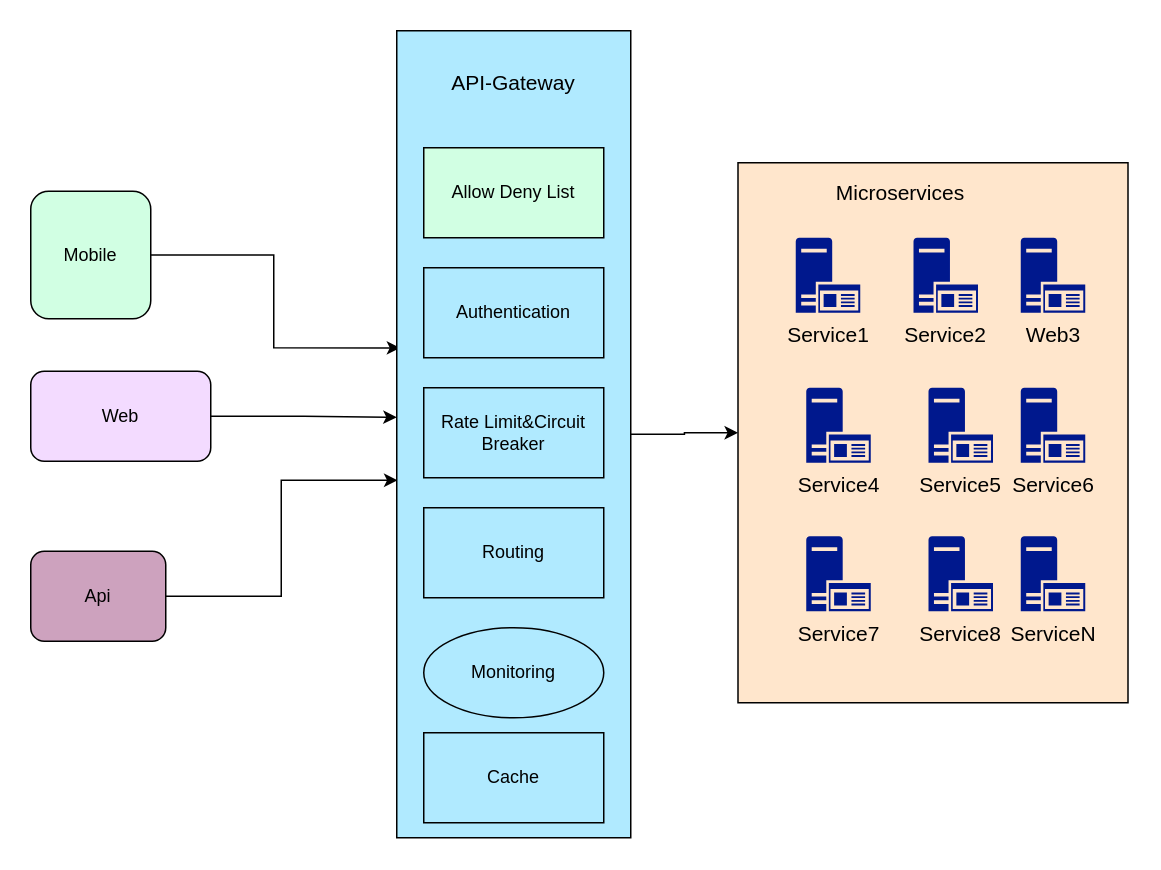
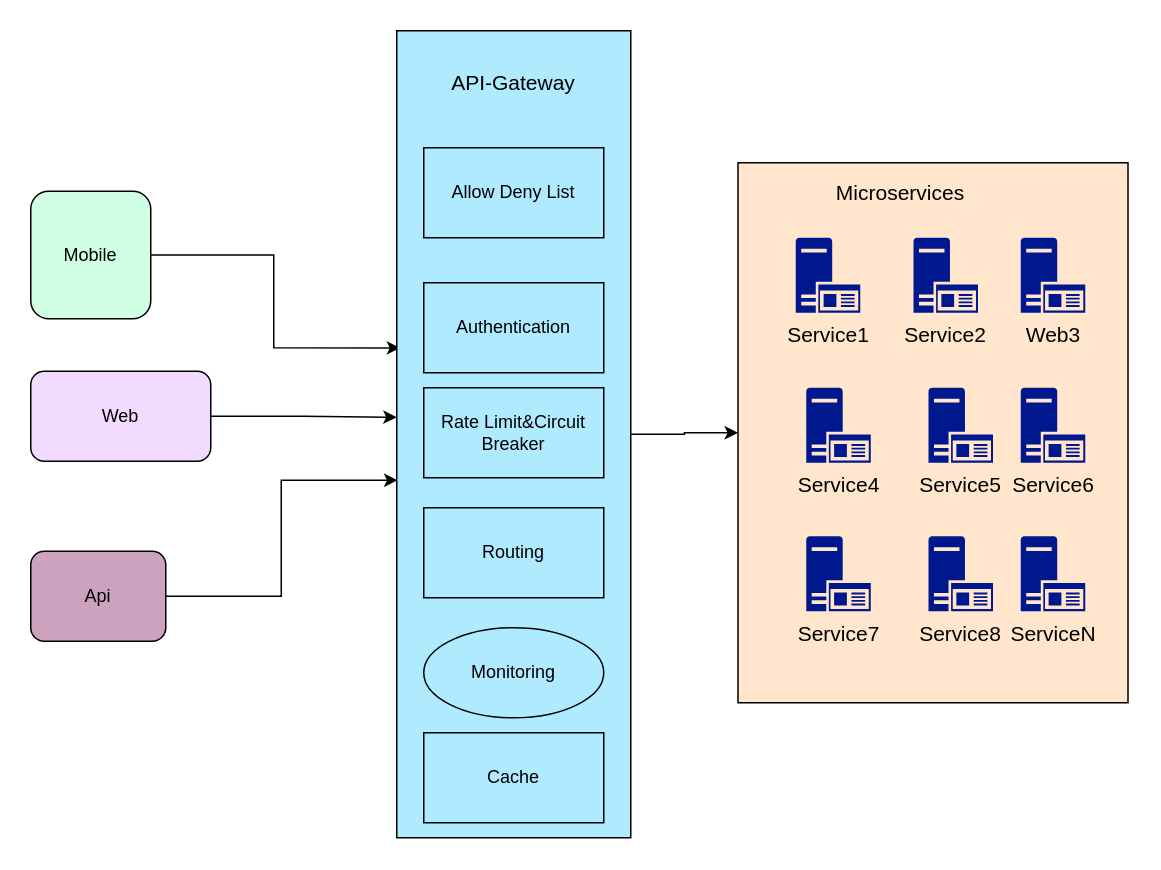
- <mxCell id="10" value="Allow Deny List" style="rounded=0;whiteSpace=wrap;html=1;fillColor=#d1ffe3;" vertex="1" parent="1"><mxGeometry x="282" y="98" width="120" height="60" as="geometry" /></mxCell>
+ <mxCell id="10" value="Allow Deny List" style="rounded=0;whiteSpace=wrap;html=1;fillColor=#B0EAFF;" vertex="1" parent="1"><mxGeometry x="282" y="98" width="120" height="60" as="geometry" /></mxCell>
- <mxCell id="11" value="Authentication" style="rounded=0;whiteSpace=wrap;html=1;fillColor=#B0EAFF;" vertex="1" parent="1"><mxGeometry x="282" y="178" width="120" height="60" as="geometry" /></mxCell>
+ <mxCell id="11" value="Authentication" style="rounded=0;whiteSpace=wrap;html=1;fillColor=#B0EAFF;" vertex="1" parent="1"><mxGeometry x="282" y="188" width="120" height="60" as="geometry" /></mxCell>
